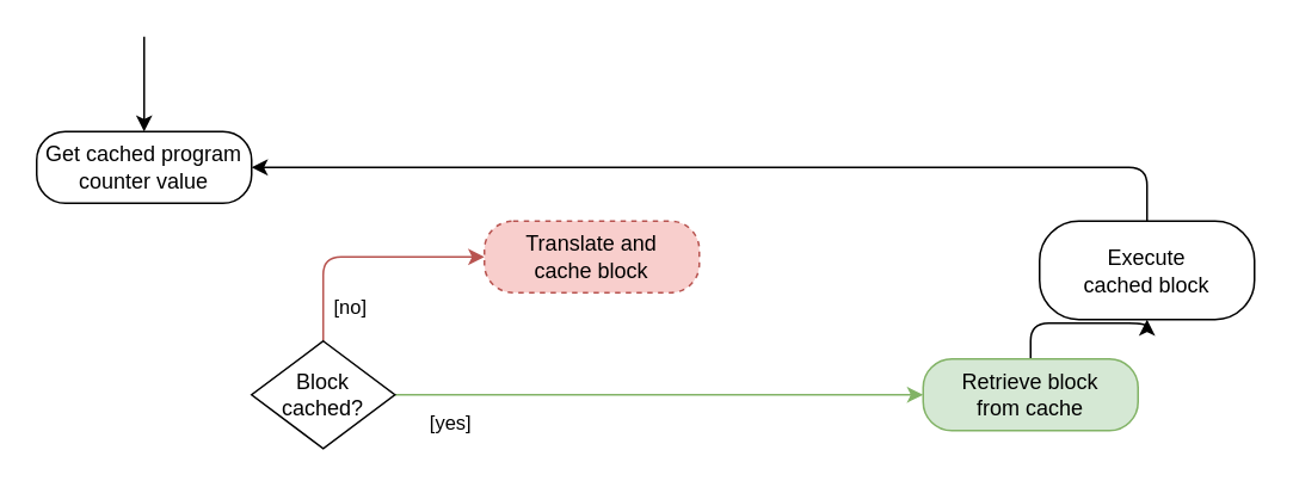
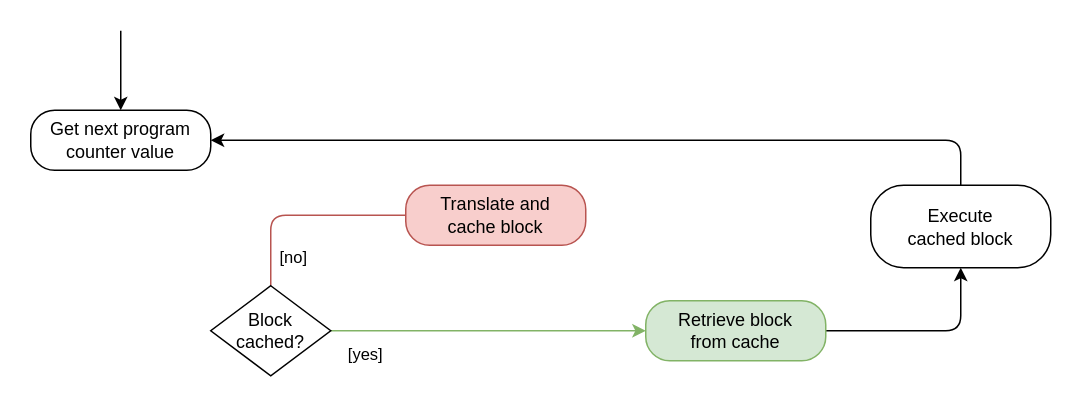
- <mxCell id="3" value="Get cached program counter value" style="rounded=1;whiteSpace=wrap;html=1;arcSize=40;" parent="1" vertex="1"><mxGeometry x="20" y="73" width="120" height="40" as="geometry" /></mxCell>
+ <mxCell id="3" value="Get next program counter value" style="rounded=1;whiteSpace=wrap;html=1;arcSize=40;" parent="1" vertex="1"><mxGeometry x="20" y="73" width="120" height="40" as="geometry" /></mxCell>
- <mxCell id="6" style="edgeStyle=orthogonalEdgeStyle;rounded=1;orthogonalLoop=1;jettySize=auto;html=1;entryX=0;entryY=0.5;entryDx=0;entryDy=0;exitX=0.5;exitY=0;exitDx=0;exitDy=0;fillColor=#f8cecc;strokeColor=#b85450;" parent="1" source="10" target="11" edge="1"><mxGeometry relative="1" as="geometry" /></mxCell>
+ <mxCell id="6" style="edgeStyle=orthogonalEdgeStyle;rounded=1;orthogonalLoop=1;jettySize=auto;html=1;entryX=0;entryY=0.5;entryDx=0;entryDy=0;exitX=0.5;exitY=0;exitDx=0;exitDy=0;fillColor=#f8cecc;strokeColor=#b85450;endArrow=none;" parent="1" source="10" target="11" edge="1"><mxGeometry relative="1" as="geometry" /></mxCell>
- <mxCell id="11" value="Translate and&lt;br&gt;cache block" style="rounded=1;whiteSpace=wrap;html=1;arcSize=40;fillColor=#f8cecc;strokeColor=#b85450;dashed=1;" parent="1" vertex="1"><mxGeometry x="270" y="123" width="120" height="40" as="geometry" /></mxCell>
+ <mxCell id="11" value="Translate and&lt;br&gt;cache block" style="rounded=1;whiteSpace=wrap;html=1;arcSize=40;fillColor=#f8cecc;strokeColor=#b85450;" parent="1" vertex="1"><mxGeometry x="270" y="123" width="120" height="40" as="geometry" /></mxCell>
- <mxCell id="5" value="Retrieve block&lt;br&gt;from cache" style="rounded=1;whiteSpace=wrap;html=1;arcSize=40;fillColor=#d5e8d4;strokeColor=#82b366;" parent="1" vertex="1"><mxGeometry x="515" y="200" width="120" height="40" as="geometry" /></mxCell>
+ <mxCell id="5" value="Retrieve block&lt;br&gt;from cache" style="rounded=1;whiteSpace=wrap;html=1;arcSize=40;fillColor=#d5e8d4;strokeColor=#82b366;" parent="1" vertex="1"><mxGeometry x="430" y="200" width="120" height="40" as="geometry" /></mxCell>
